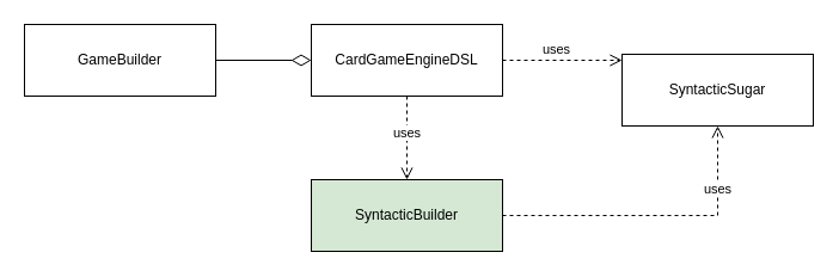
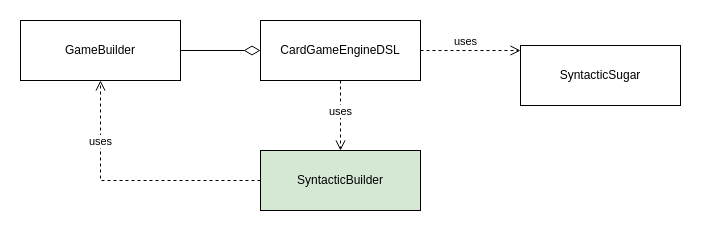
+ <mxCell id="10" value="uses" style="html=1;verticalAlign=bottom;endArrow=open;dashed=1;endSize=8;rounded=0;edgeStyle=orthogonalEdgeStyle;" edge="1" parent="1" source="4" target="5"><mxGeometry x="0.462" relative="1" as="geometry"><mxPoint x="430" y="190" as="sourcePoint" /><mxPoint x="610" y="90" as="targetPoint" /><Array as="points" /><mxPoint as="offset" /></mxGeometry></mxCell>
- <mxCell id="9" value="uses" style="html=1;verticalAlign=bottom;endArrow=open;dashed=1;endSize=8;rounded=0;edgeStyle=orthogonalEdgeStyle;" edge="1" parent="1" source="4" target="3"><mxGeometry x="0.515" relative="1" as="geometry"><mxPoint x="360" y="90" as="sourcePoint" /><mxPoint x="360" y="190" as="targetPoint" /><Array as="points" /><mxPoint as="offset" /></mxGeometry></mxCell>
